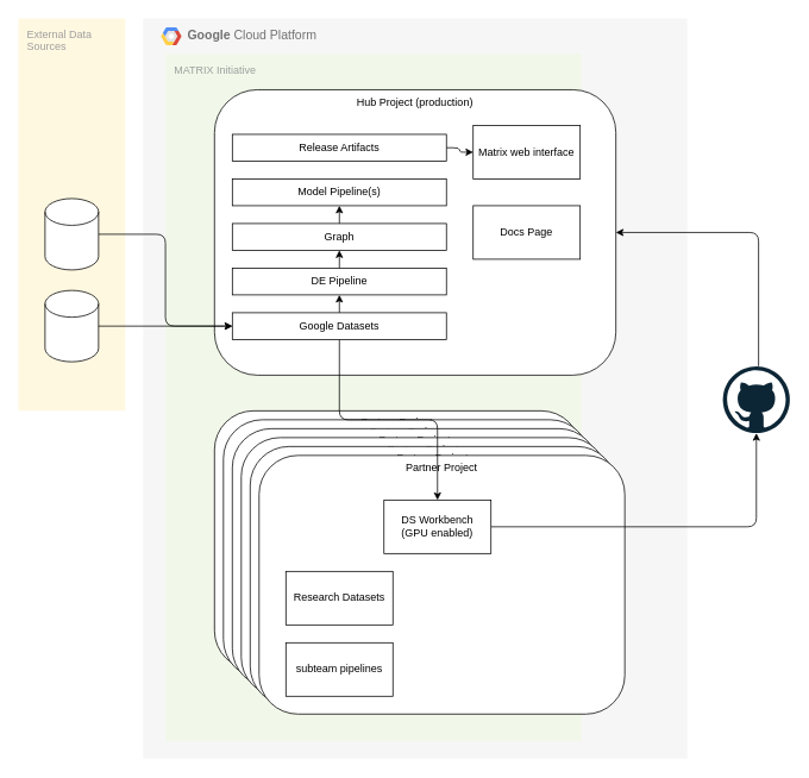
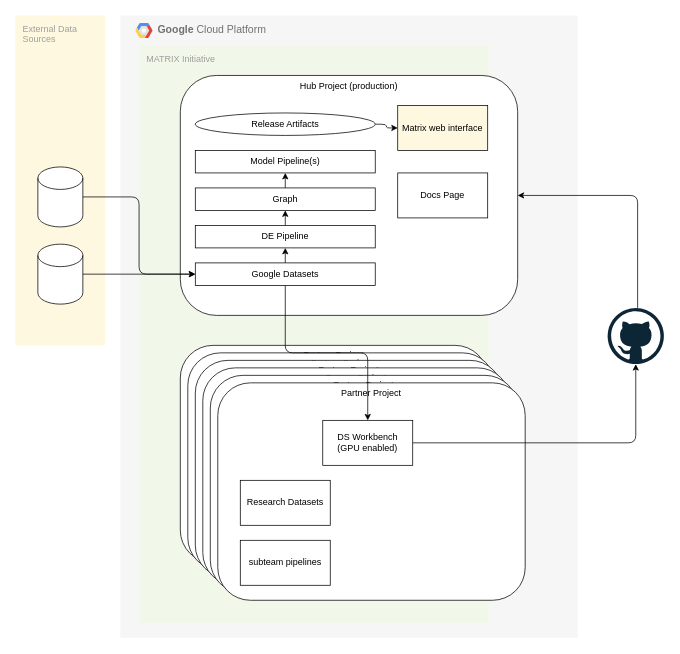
- <mxCell id="32" value="Release Artifacts" style="rounded=0;whiteSpace=wrap;html=1;" parent="1" vertex="1"><mxGeometry x="260" y="150" width="240" height="30" as="geometry" /></mxCell>
+ <mxCell id="32" value="Release Artifacts" style="ellipse;whiteSpace=wrap;html=1;" parent="1" vertex="1"><mxGeometry x="260" y="150" width="240" height="30" as="geometry" /></mxCell>
- <mxCell id="16" value="Matrix web interface" style="rounded=0;whiteSpace=wrap;html=1;" parent="1" vertex="1"><mxGeometry x="530" y="140" width="120" height="60" as="geometry" /></mxCell>
+ <mxCell id="16" value="Matrix web interface" style="rounded=0;whiteSpace=wrap;html=1;fillColor=#fff8e1;" parent="1" vertex="1"><mxGeometry x="530" y="140" width="120" height="60" as="geometry" /></mxCell>
